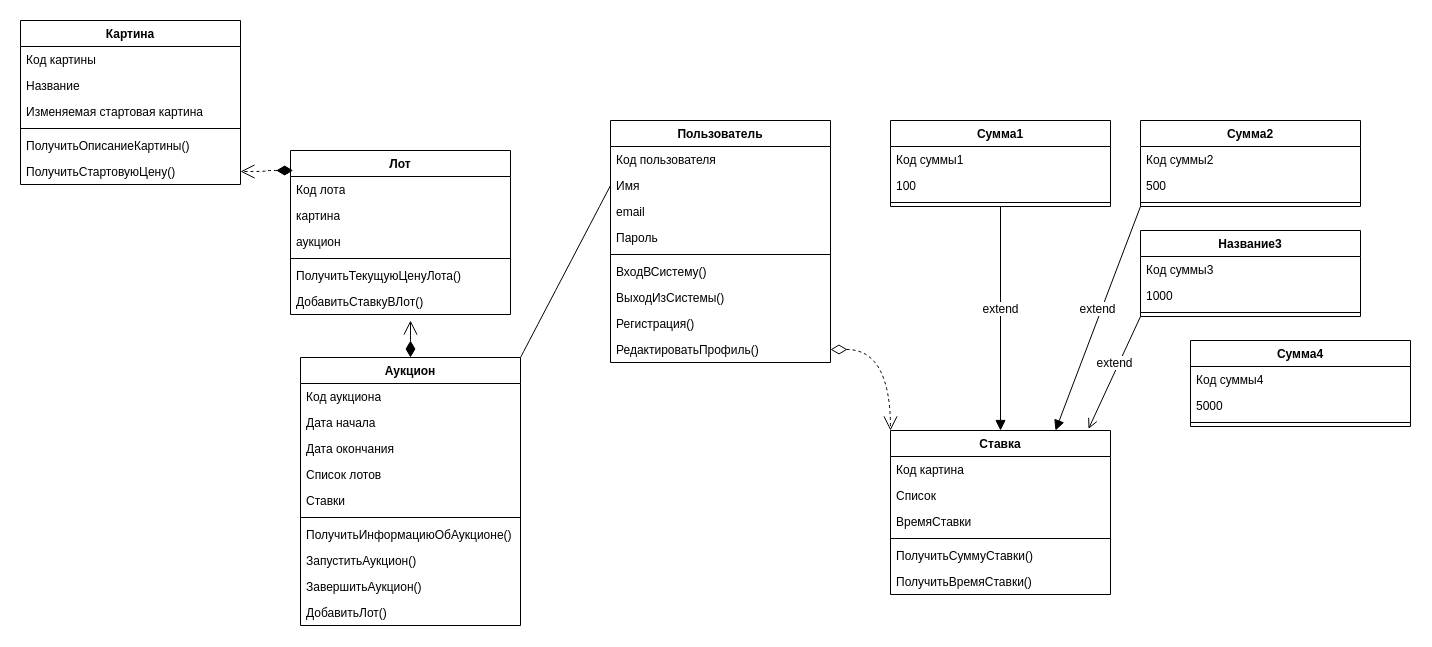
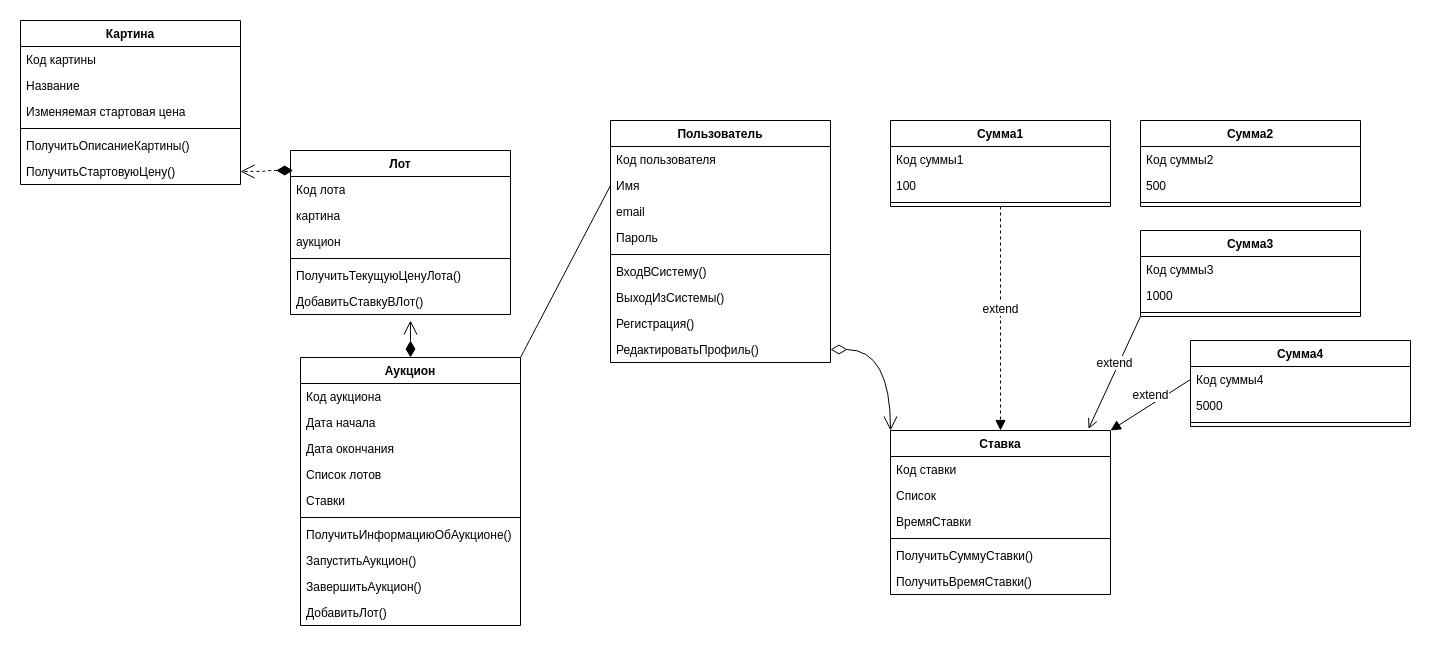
- <mxCell id="16" value="&lt;div&gt;Изменяемая стартовая картина&lt;/div&gt;" style="text;strokeColor=none;fillColor=none;align=left;verticalAlign=top;spacingLeft=4;spacingRight=4;overflow=hidden;rotatable=0;points=[[0,0.5],[1,0.5]];portConstraint=eastwest;whiteSpace=wrap;html=1;" vertex="1" parent="13"><mxGeometry y="78" width="220" height="26" as="geometry" /></mxCell>
+ <mxCell id="16" value="&lt;div&gt;Изменяемая стартовая цена&lt;/div&gt;" style="text;strokeColor=none;fillColor=none;align=left;verticalAlign=top;spacingLeft=4;spacingRight=4;overflow=hidden;rotatable=0;points=[[0,0.5],[1,0.5]];portConstraint=eastwest;whiteSpace=wrap;html=1;" vertex="1" parent="13"><mxGeometry y="78" width="220" height="26" as="geometry" /></mxCell>
- <mxCell id="53" value="Название3" style="swimlane;fontStyle=1;align=center;verticalAlign=top;childLayout=stackLayout;horizontal=1;startSize=26;horizontalStack=0;resizeParent=1;resizeParentMax=0;resizeLast=0;collapsible=1;marginBottom=0;whiteSpace=wrap;html=1;" vertex="1" parent="1"><mxGeometry x="1140" y="230" width="220" height="86" as="geometry" /></mxCell>
+ <mxCell id="53" value="Сумма3" style="swimlane;fontStyle=1;align=center;verticalAlign=top;childLayout=stackLayout;horizontal=1;startSize=26;horizontalStack=0;resizeParent=1;resizeParentMax=0;resizeLast=0;collapsible=1;marginBottom=0;whiteSpace=wrap;html=1;" vertex="1" parent="1"><mxGeometry x="1140" y="230" width="220" height="86" as="geometry" /></mxCell>
- <mxCell id="61" value="extend" style="html=1;verticalAlign=bottom;endArrow=block;curved=0;rounded=0;fontSize=12;startSize=8;endSize=8;entryX=0.75;entryY=0;entryDx=0;entryDy=0;exitX=0;exitY=1;exitDx=0;exitDy=0;" edge="1" parent="1" source="49" target="27"><mxGeometry width="80" relative="1" as="geometry"><mxPoint x="970" y="310" as="sourcePoint" /><mxPoint x="970" y="534" as="targetPoint" /></mxGeometry></mxCell>
- <mxCell id="38" value="extend" style="html=1;verticalAlign=bottom;endArrow=block;curved=0;rounded=0;fontSize=12;startSize=8;endSize=8;entryX=0.5;entryY=0;entryDx=0;entryDy=0;exitX=0.5;exitY=1;exitDx=0;exitDy=0;" edge="1" parent="1" source="34" target="27"><mxGeometry width="80" relative="1" as="geometry"><mxPoint x="890" y="360" as="sourcePoint" /><mxPoint x="970" y="360" as="targetPoint" /></mxGeometry></mxCell>
+ <mxCell id="38" value="extend" style="html=1;verticalAlign=bottom;endArrow=block;curved=0;rounded=0;fontSize=12;startSize=8;endSize=8;entryX=0.5;entryY=0;entryDx=0;entryDy=0;exitX=0.5;exitY=1;exitDx=0;exitDy=0;dashed=1;" edge="1" parent="1" source="34" target="27"><mxGeometry width="80" relative="1" as="geometry"><mxPoint x="890" y="360" as="sourcePoint" /><mxPoint x="970" y="360" as="targetPoint" /></mxGeometry></mxCell>
- <mxCell id="66" value="" style="endArrow=open;html=1;endSize=12;startArrow=diamondThin;startSize=14;startFill=0;edgeStyle=orthogonalEdgeStyle;align=left;verticalAlign=bottom;rounded=0;fontSize=12;curved=1;exitX=1;exitY=0.5;exitDx=0;exitDy=0;entryX=0;entryY=0;entryDx=0;entryDy=0;dashed=1;" edge="1" parent="1" source="48" target="27"><mxGeometry x="-1" y="3" relative="1" as="geometry"><mxPoint x="760" y="460" as="sourcePoint" /><mxPoint x="920" y="460" as="targetPoint" /></mxGeometry></mxCell>
+ <mxCell id="66" value="" style="endArrow=open;html=1;endSize=12;startArrow=diamondThin;startSize=14;startFill=0;edgeStyle=orthogonalEdgeStyle;align=left;verticalAlign=bottom;rounded=0;fontSize=12;curved=1;exitX=1;exitY=0.5;exitDx=0;exitDy=0;entryX=0;entryY=0;entryDx=0;entryDy=0;" edge="1" parent="1" source="48" target="27"><mxGeometry x="-1" y="3" relative="1" as="geometry"><mxPoint x="760" y="460" as="sourcePoint" /><mxPoint x="920" y="460" as="targetPoint" /></mxGeometry></mxCell>
+ <mxCell id="63" value="extend" style="html=1;verticalAlign=bottom;endArrow=block;curved=0;rounded=0;fontSize=12;startSize=8;endSize=8;entryX=1;entryY=0;entryDx=0;entryDy=0;exitX=0;exitY=0.5;exitDx=0;exitDy=0;" edge="1" parent="1" source="58" target="27"><mxGeometry width="80" relative="1" as="geometry"><mxPoint x="1202" y="430" as="sourcePoint" /><mxPoint x="1150" y="542" as="targetPoint" /></mxGeometry></mxCell>
- <mxCell id="28" value="Код картина" style="text;strokeColor=none;fillColor=none;align=left;verticalAlign=top;spacingLeft=4;spacingRight=4;overflow=hidden;rotatable=0;points=[[0,0.5],[1,0.5]];portConstraint=eastwest;whiteSpace=wrap;html=1;" vertex="1" parent="27"><mxGeometry y="26" width="220" height="26" as="geometry" /></mxCell>
+ <mxCell id="28" value="Код ставки" style="text;strokeColor=none;fillColor=none;align=left;verticalAlign=top;spacingLeft=4;spacingRight=4;overflow=hidden;rotatable=0;points=[[0,0.5],[1,0.5]];portConstraint=eastwest;whiteSpace=wrap;html=1;" vertex="1" parent="27"><mxGeometry y="26" width="220" height="26" as="geometry" /></mxCell>
